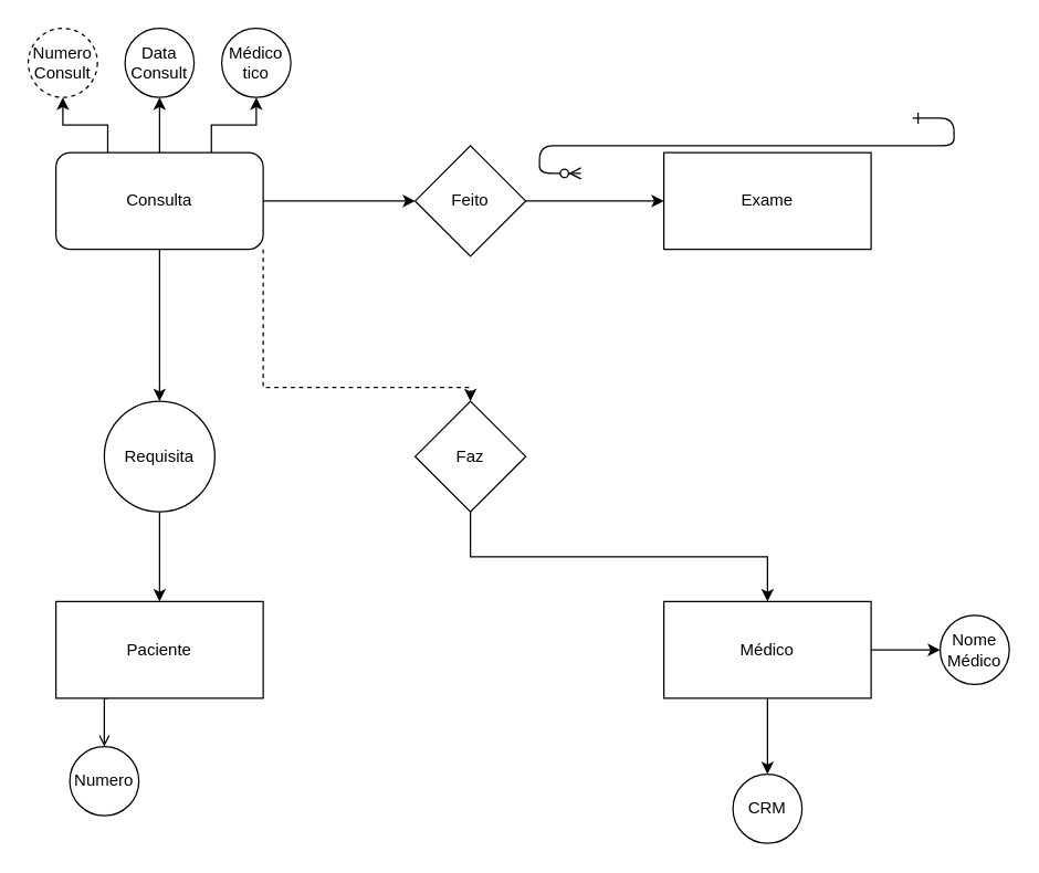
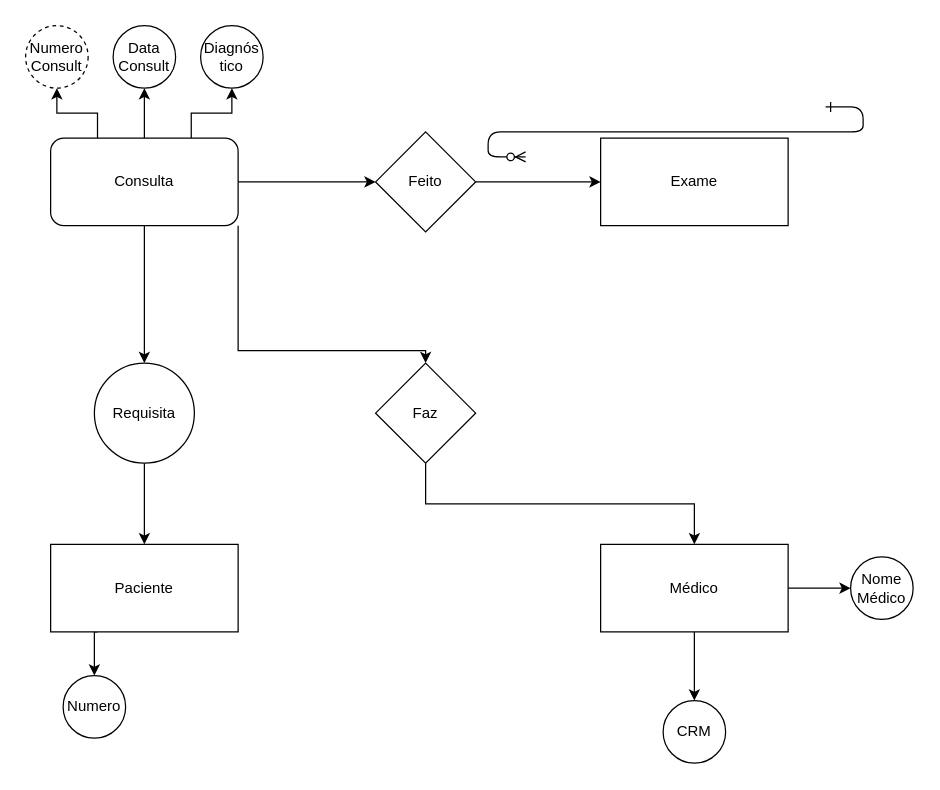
- <mxCell id="25" value="Médico&lt;div&gt;tico&lt;/div&gt;" style="ellipse;whiteSpace=wrap;html=1;aspect=fixed;" vertex="1" parent="1"><mxGeometry x="160" y="20" width="50" height="50" as="geometry" /></mxCell>
+ <mxCell id="25" value="Diagnós&lt;div&gt;tico&lt;/div&gt;" style="ellipse;whiteSpace=wrap;html=1;aspect=fixed;" vertex="1" parent="1"><mxGeometry x="160" y="20" width="50" height="50" as="geometry" /></mxCell>
- <mxCell id="5" style="edgeStyle=orthogonalEdgeStyle;rounded=0;orthogonalLoop=1;jettySize=auto;html=1;exitX=1;exitY=1;exitDx=0;exitDy=0;dashed=1;" edge="1" parent="1" source="9" target="21"><mxGeometry relative="1" as="geometry"><Array as="points"><mxPoint x="190" y="280" /><mxPoint x="340" y="280" /></Array></mxGeometry></mxCell>
+ <mxCell id="5" style="edgeStyle=orthogonalEdgeStyle;rounded=0;orthogonalLoop=1;jettySize=auto;html=1;exitX=1;exitY=1;exitDx=0;exitDy=0;" edge="1" parent="1" source="9" target="21"><mxGeometry relative="1" as="geometry"><Array as="points"><mxPoint x="190" y="280" /><mxPoint x="340" y="280" /></Array></mxGeometry></mxCell>
- <mxCell id="10" style="edgeStyle=orthogonalEdgeStyle;rounded=0;orthogonalLoop=1;jettySize=auto;html=1;exitX=0.25;exitY=1;exitDx=0;exitDy=0;entryX=0.5;entryY=0;entryDx=0;entryDy=0;endArrow=open;" edge="1" parent="1" source="11" target="22"><mxGeometry relative="1" as="geometry"><mxPoint x="78" y="540" as="targetPoint" /></mxGeometry></mxCell>
+ <mxCell id="10" style="edgeStyle=orthogonalEdgeStyle;rounded=0;orthogonalLoop=1;jettySize=auto;html=1;exitX=0.25;exitY=1;exitDx=0;exitDy=0;entryX=0.5;entryY=0;entryDx=0;entryDy=0;" edge="1" parent="1" source="11" target="22"><mxGeometry relative="1" as="geometry"><mxPoint x="78" y="540" as="targetPoint" /></mxGeometry></mxCell>
